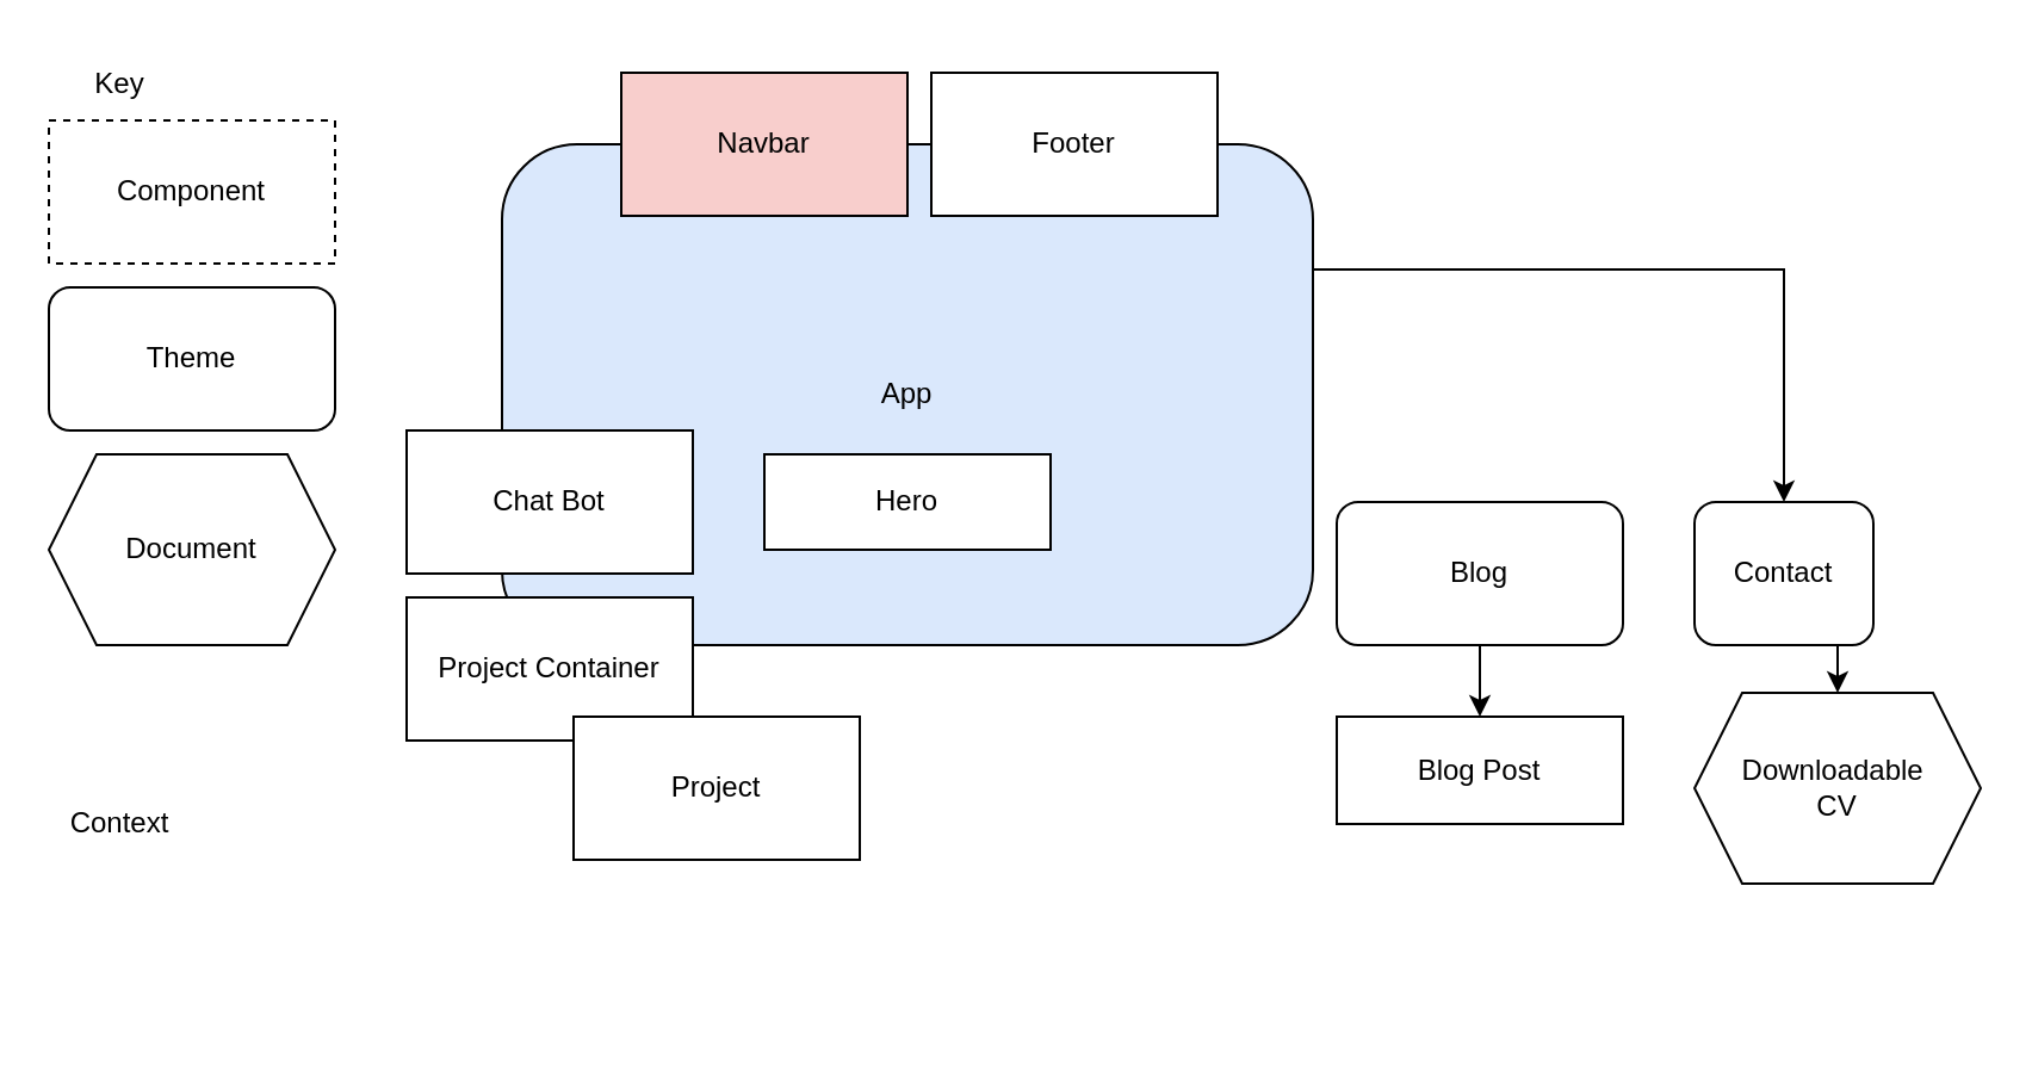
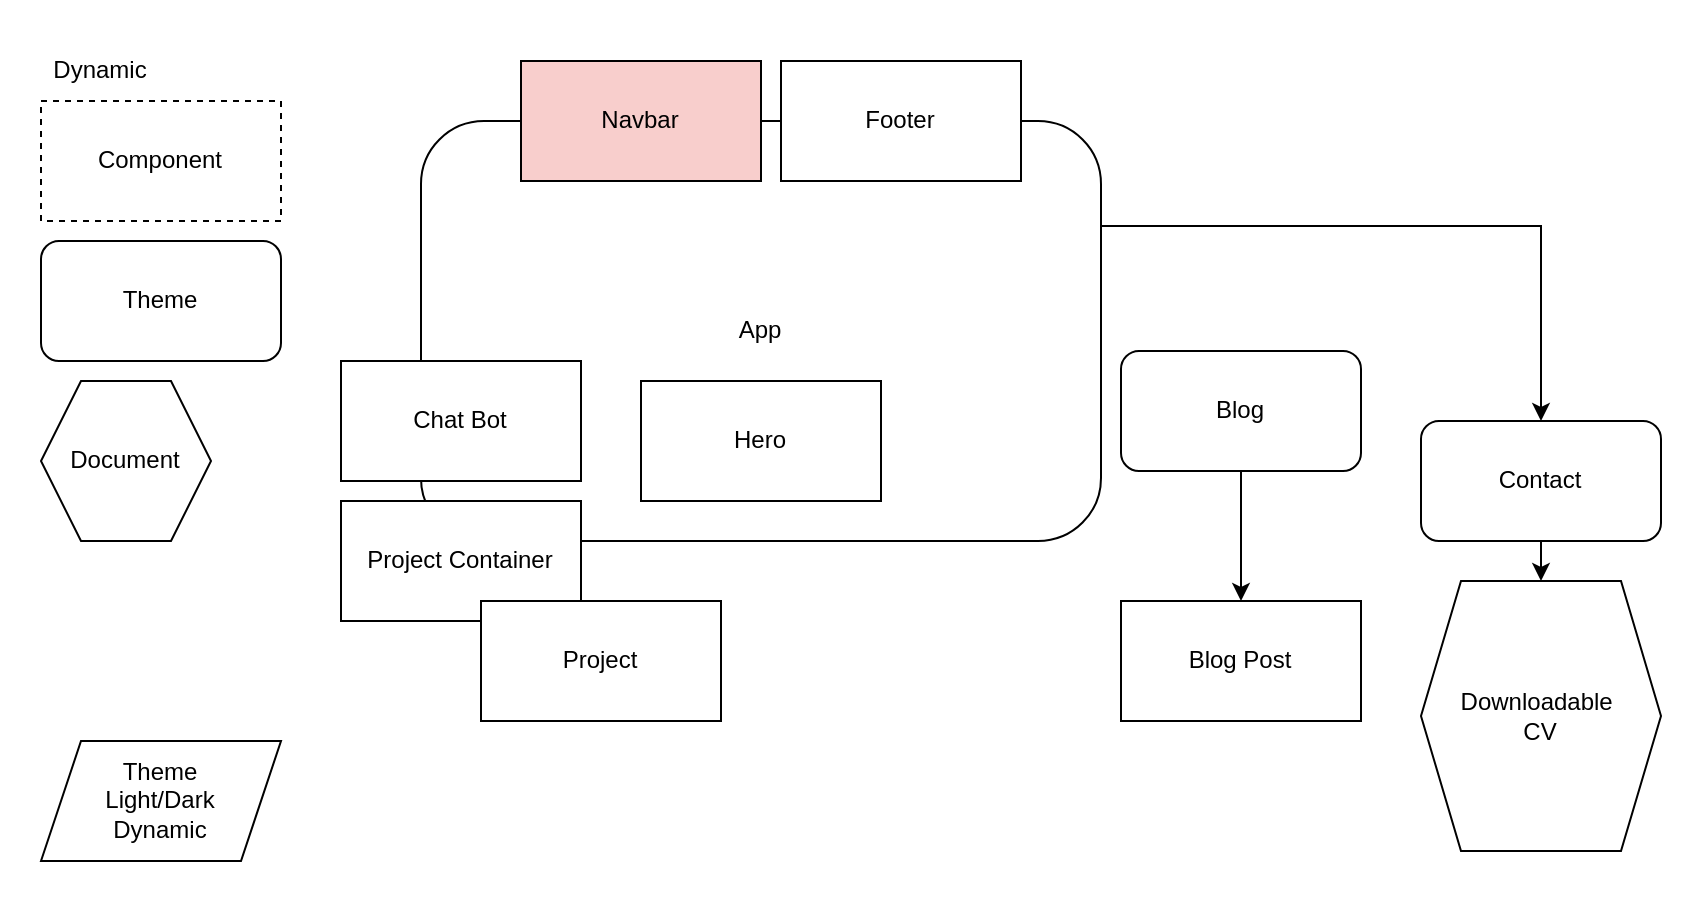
- <mxCell id="15" value="Key" style="text;html=1;align=center;verticalAlign=middle;whiteSpace=wrap;rounded=0;" vertex="1" parent="1"><mxGeometry x="20" y="20" width="60" height="30" as="geometry" /></mxCell>
+ <mxCell id="15" value="Dynamic" style="text;html=1;align=center;verticalAlign=middle;whiteSpace=wrap;rounded=0;" vertex="1" parent="1"><mxGeometry x="20" y="20" width="60" height="30" as="geometry" /></mxCell>
- <mxCell id="3" value="App" style="rounded=1;whiteSpace=wrap;html=1;fillColor=#dae8fc;" vertex="1" parent="1"><mxGeometry x="210" y="60" width="340" height="210" as="geometry" /></mxCell>
+ <mxCell id="3" value="App" style="rounded=1;whiteSpace=wrap;html=1;" vertex="1" parent="1"><mxGeometry x="210" y="60" width="340" height="210" as="geometry" /></mxCell>
- <mxCell id="13" value="Hero" style="rounded=0;whiteSpace=wrap;html=1;" vertex="1" parent="1"><mxGeometry x="320" y="190" width="120" height="40" as="geometry" /></mxCell>
+ <mxCell id="13" value="Hero" style="rounded=0;whiteSpace=wrap;html=1;" vertex="1" parent="1"><mxGeometry x="320" y="190" width="120" height="60" as="geometry" /></mxCell>
- <mxCell id="20" value="Document" style="shape=hexagon;perimeter=hexagonPerimeter2;whiteSpace=wrap;html=1;fixedSize=1;" vertex="1" parent="1"><mxGeometry x="20" y="190" width="120" height="80" as="geometry" /></mxCell>
+ <mxCell id="20" value="Document" style="shape=hexagon;perimeter=hexagonPerimeter2;whiteSpace=wrap;html=1;fixedSize=1;" vertex="1" parent="1"><mxGeometry x="20" y="190" width="85" height="80" as="geometry" /></mxCell>
- <mxCell id="7" value="Blog" style="rounded=1;whiteSpace=wrap;html=1;" vertex="1" parent="1"><mxGeometry x="560" y="210" width="120" height="60" as="geometry" /></mxCell>
+ <mxCell id="7" value="Blog" style="rounded=1;whiteSpace=wrap;html=1;" vertex="1" parent="1"><mxGeometry x="560" y="175" width="120" height="60" as="geometry" /></mxCell>
- <mxCell id="5" value="Contact" style="rounded=1;whiteSpace=wrap;html=1;" vertex="1" parent="1"><mxGeometry x="710" y="210" width="75" height="60" as="geometry" /></mxCell>
+ <mxCell id="5" value="Contact" style="rounded=1;whiteSpace=wrap;html=1;" vertex="1" parent="1"><mxGeometry x="710" y="210" width="120" height="60" as="geometry" /></mxCell>
- <mxCell id="8" value="Blog Post" style="rounded=0;whiteSpace=wrap;html=1;" vertex="1" parent="1"><mxGeometry x="560" y="300" width="120" height="45" as="geometry" /></mxCell>
+ <mxCell id="8" value="Blog Post" style="rounded=0;whiteSpace=wrap;html=1;" vertex="1" parent="1"><mxGeometry x="560" y="300" width="120" height="60" as="geometry" /></mxCell>
- <mxCell id="21" value="Downloadable&amp;nbsp;&lt;div&gt;CV&lt;/div&gt;" style="shape=hexagon;perimeter=hexagonPerimeter2;whiteSpace=wrap;html=1;fixedSize=1;" vertex="1" parent="1"><mxGeometry x="710" y="290" width="120" height="80" as="geometry" /></mxCell>
+ <mxCell id="21" value="Downloadable&amp;nbsp;&lt;div&gt;CV&lt;/div&gt;" style="shape=hexagon;perimeter=hexagonPerimeter2;whiteSpace=wrap;html=1;fixedSize=1;" vertex="1" parent="1"><mxGeometry x="710" y="290" width="120" height="135" as="geometry" /></mxCell>
- <mxCell id="18" value="Context" style="text;html=1;align=center;verticalAlign=middle;whiteSpace=wrap;rounded=0;" vertex="1" parent="1"><mxGeometry x="20" y="330" width="60" height="30" as="geometry" /></mxCell>
+ <mxCell id="19" value="Theme&lt;div&gt;Light/Dark&lt;/div&gt;&lt;div&gt;Dynamic&lt;/div&gt;" style="shape=parallelogram;perimeter=parallelogramPerimeter;whiteSpace=wrap;html=1;fixedSize=1;" vertex="1" parent="1"><mxGeometry x="20" y="370" width="120" height="60" as="geometry" /></mxCell>
